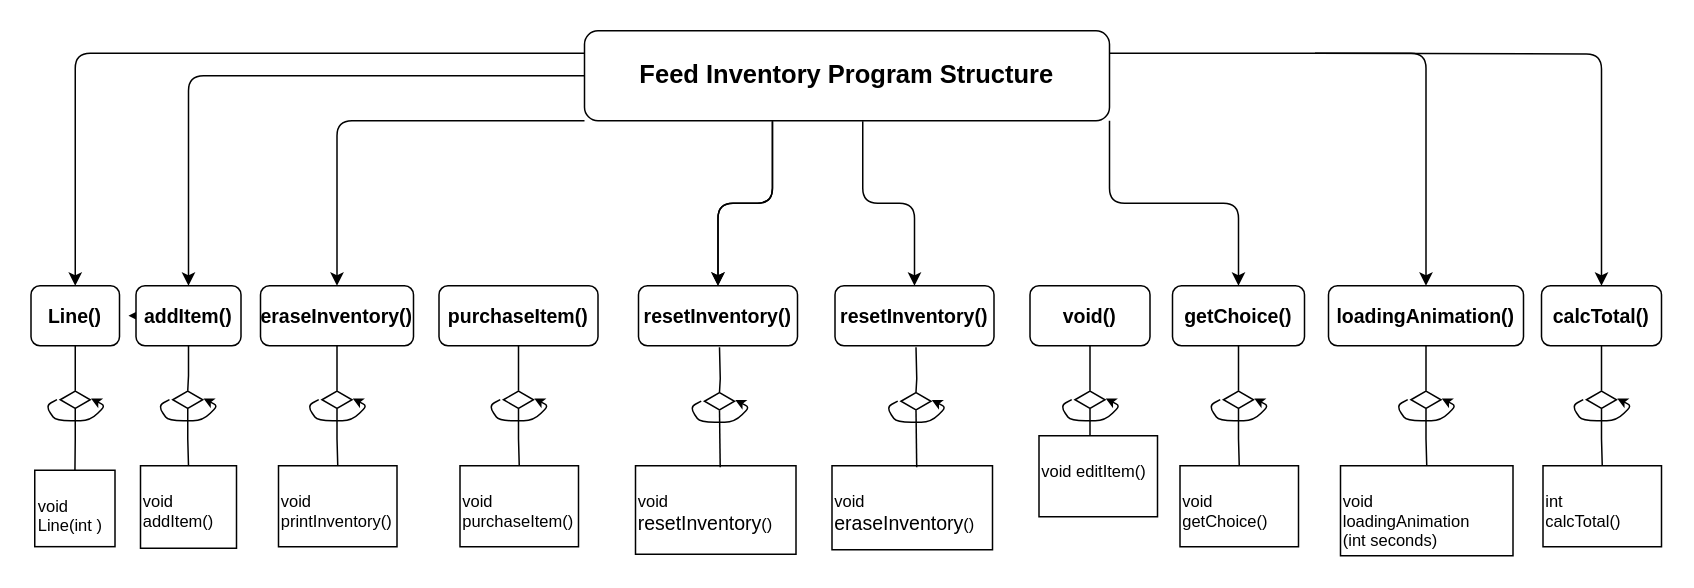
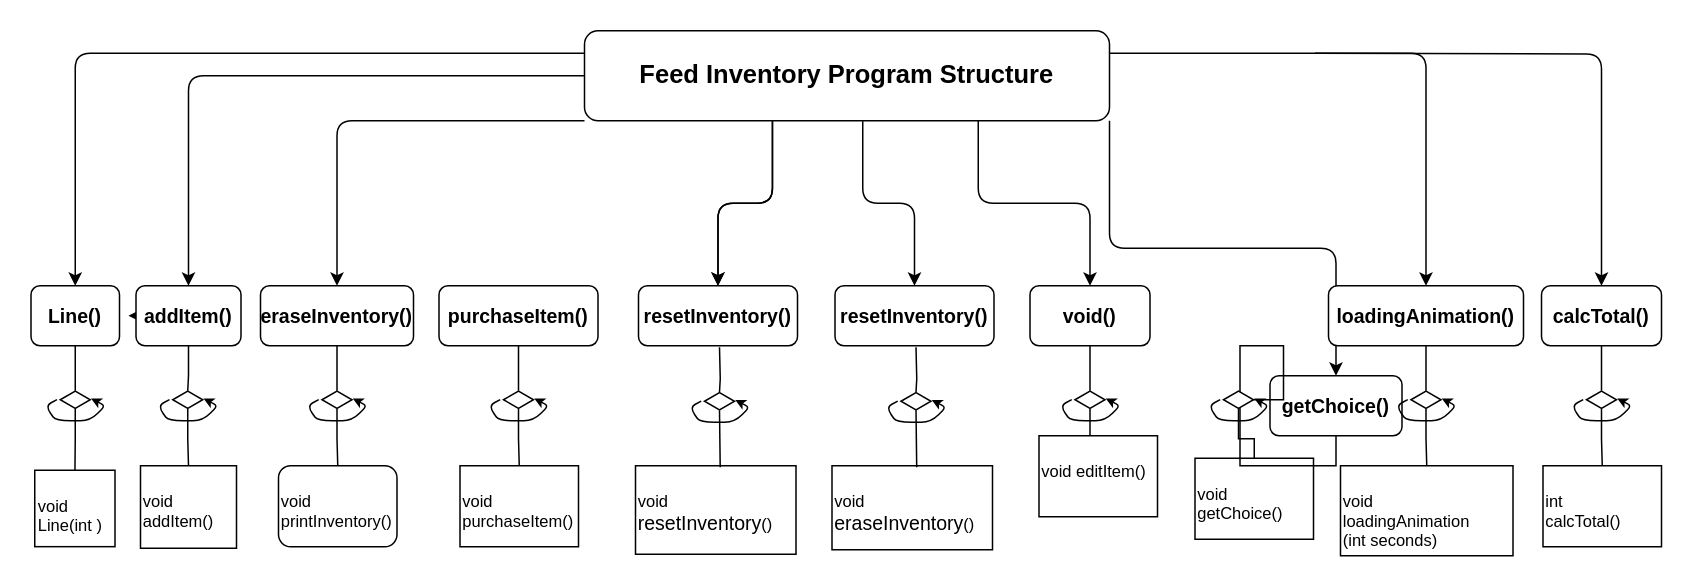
+ <mxCell id="6" style="edgeStyle=orthogonalEdgeStyle;html=1;exitX=0.75;exitY=1;exitDx=0;exitDy=0;strokeColor=#000000;" parent="1" source="7" target="22" edge="1"><mxGeometry relative="1" as="geometry" /></mxCell>
- <mxCell id="28" value="getChoice()" style="rounded=1;whiteSpace=wrap;html=1;fillStyle=auto;strokeColor=#000000;fontColor=#000000;fillColor=#ffffff;fontSize=13;fontStyle=1" parent="1" vertex="1"><mxGeometry x="781" y="190" width="88" height="40" as="geometry" /></mxCell>
+ <mxCell id="28" value="getChoice()" style="rounded=1;whiteSpace=wrap;html=1;fillStyle=auto;strokeColor=#000000;fontColor=#000000;fillColor=#ffffff;fontSize=13;fontStyle=1" parent="1" vertex="1"><mxGeometry x="846" y="250" width="88" height="40" as="geometry" /></mxCell>
- <mxCell id="17" value="&lt;p class=&quot;MsoNormal&quot;&gt;&lt;/p&gt;void printInventory()&lt;span&gt;&lt;br&gt;&lt;/span&gt;" style="rounded=0;whiteSpace=wrap;html=1;fillStyle=auto;strokeColor=#000000;fontSize=11;fontColor=#000000;fillColor=#ffffff;align=left;verticalAlign=top;" parent="1" vertex="1"><mxGeometry x="185" y="310" width="79" height="54" as="geometry" /></mxCell>
+ <mxCell id="17" value="&lt;p class=&quot;MsoNormal&quot;&gt;&lt;/p&gt;void printInventory()&lt;span&gt;&lt;br&gt;&lt;/span&gt;" style="whiteSpace=wrap;html=1;fillStyle=auto;strokeColor=#000000;fontSize=11;fontColor=#000000;fillColor=#ffffff;align=left;verticalAlign=top;rounded=1;" parent="1" vertex="1"><mxGeometry x="185" y="310" width="79" height="54" as="geometry" /></mxCell>
- <mxCell id="29" value="&lt;p class=&quot;MsoNormal&quot;&gt;&lt;/p&gt;void getChoice()&lt;span&gt;&lt;br&gt;&lt;/span&gt;" style="rounded=0;whiteSpace=wrap;html=1;fillStyle=auto;strokeColor=#000000;fontSize=11;fontColor=#000000;fillColor=#ffffff;align=left;verticalAlign=top;" parent="1" vertex="1"><mxGeometry x="786" y="310" width="79" height="54" as="geometry" /></mxCell>
+ <mxCell id="29" value="&lt;p class=&quot;MsoNormal&quot;&gt;&lt;/p&gt;void getChoice()&lt;span&gt;&lt;br&gt;&lt;/span&gt;" style="rounded=0;whiteSpace=wrap;html=1;fillStyle=auto;strokeColor=#000000;fontSize=11;fontColor=#000000;fillColor=#ffffff;align=left;verticalAlign=top;" parent="1" vertex="1"><mxGeometry x="796" y="305" width="79" height="54" as="geometry" /></mxCell>
